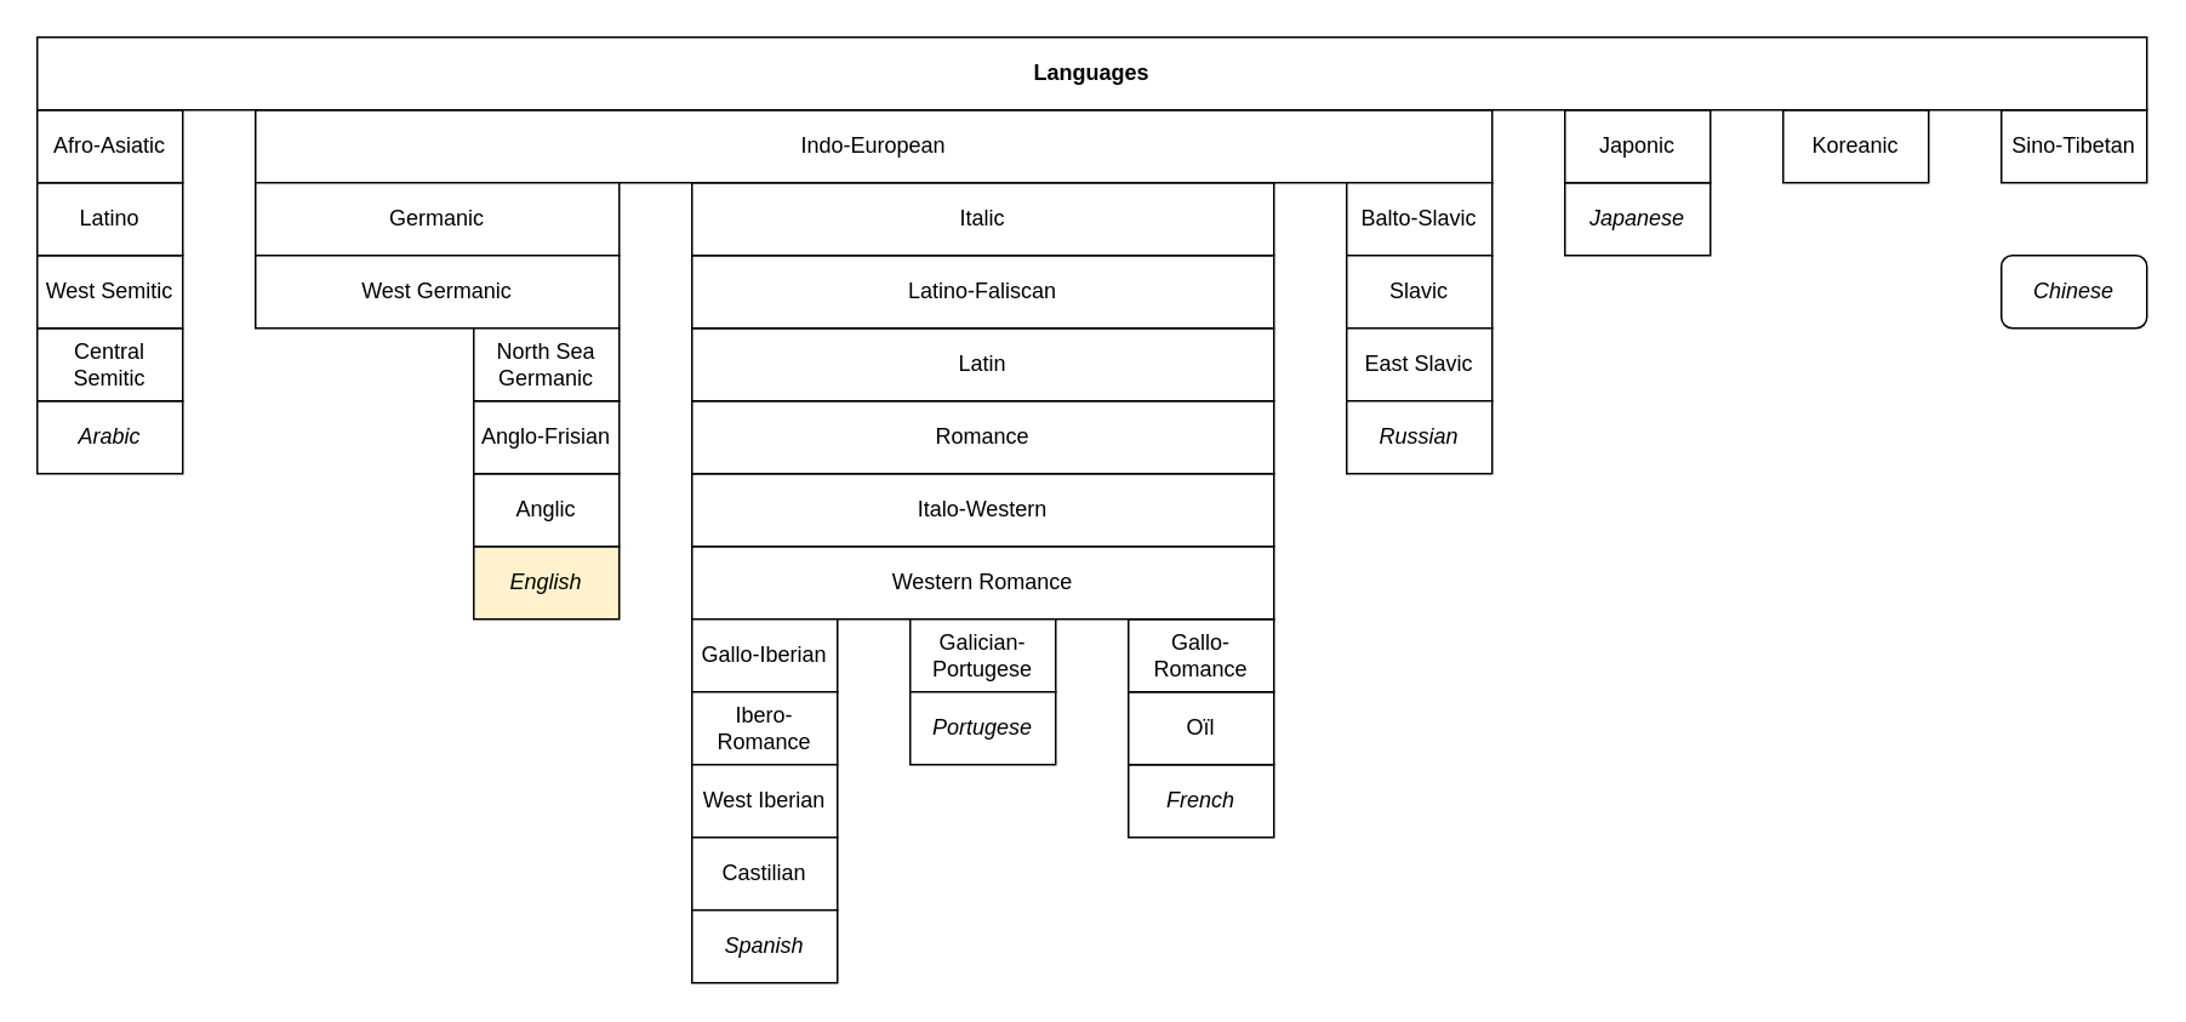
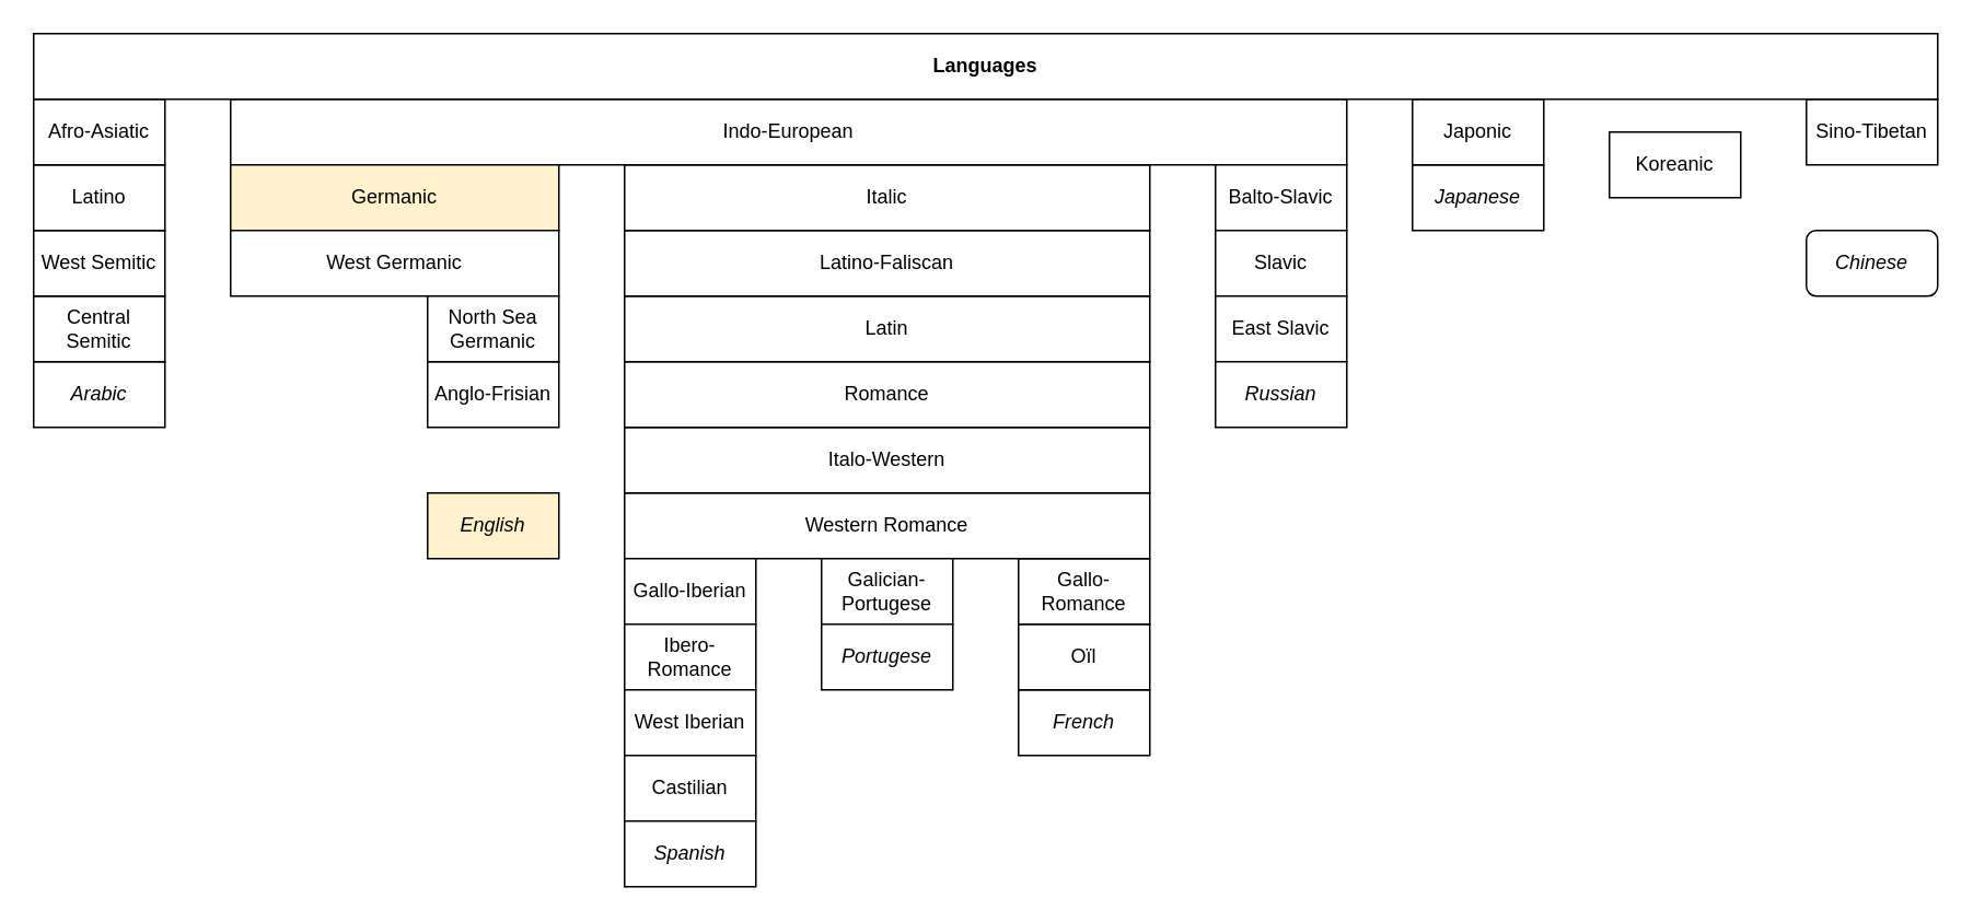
- <mxCell id="30" value="Koreanic" style="rounded=0;whiteSpace=wrap;html=1;" vertex="1" parent="1"><mxGeometry x="980" y="60" width="80" height="40" as="geometry" /></mxCell>
+ <mxCell id="30" value="Koreanic" style="rounded=0;whiteSpace=wrap;html=1;" vertex="1" parent="1"><mxGeometry x="980" y="80" width="80" height="40" as="geometry" /></mxCell>
- <mxCell id="17" value="Germanic" style="rounded=0;whiteSpace=wrap;html=1;" vertex="1" parent="1"><mxGeometry x="140" y="100" width="200" height="40" as="geometry" /></mxCell>
+ <mxCell id="17" value="Germanic" style="rounded=0;whiteSpace=wrap;html=1;fillColor=#fff2cc;" vertex="1" parent="1"><mxGeometry x="140" y="100" width="200" height="40" as="geometry" /></mxCell>
- <mxCell id="20" value="Anglic" style="rounded=0;whiteSpace=wrap;html=1;" vertex="1" parent="1"><mxGeometry x="260" y="260" width="80" height="40" as="geometry" /></mxCell>
